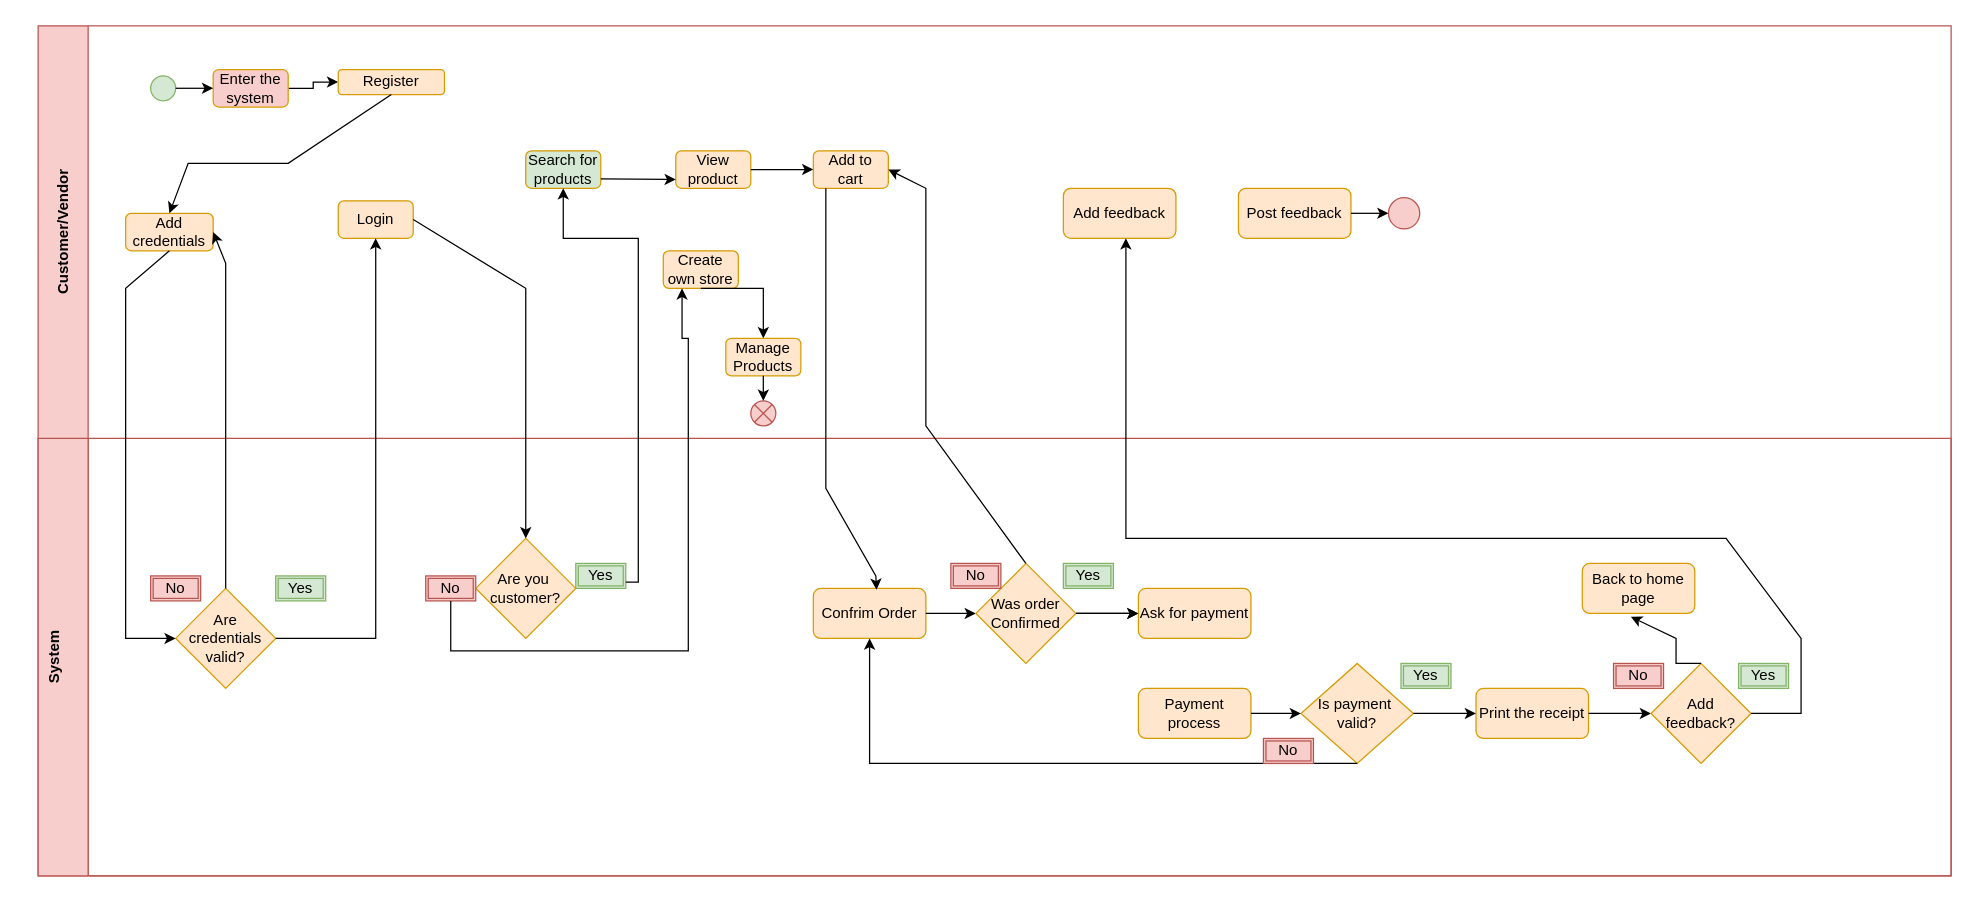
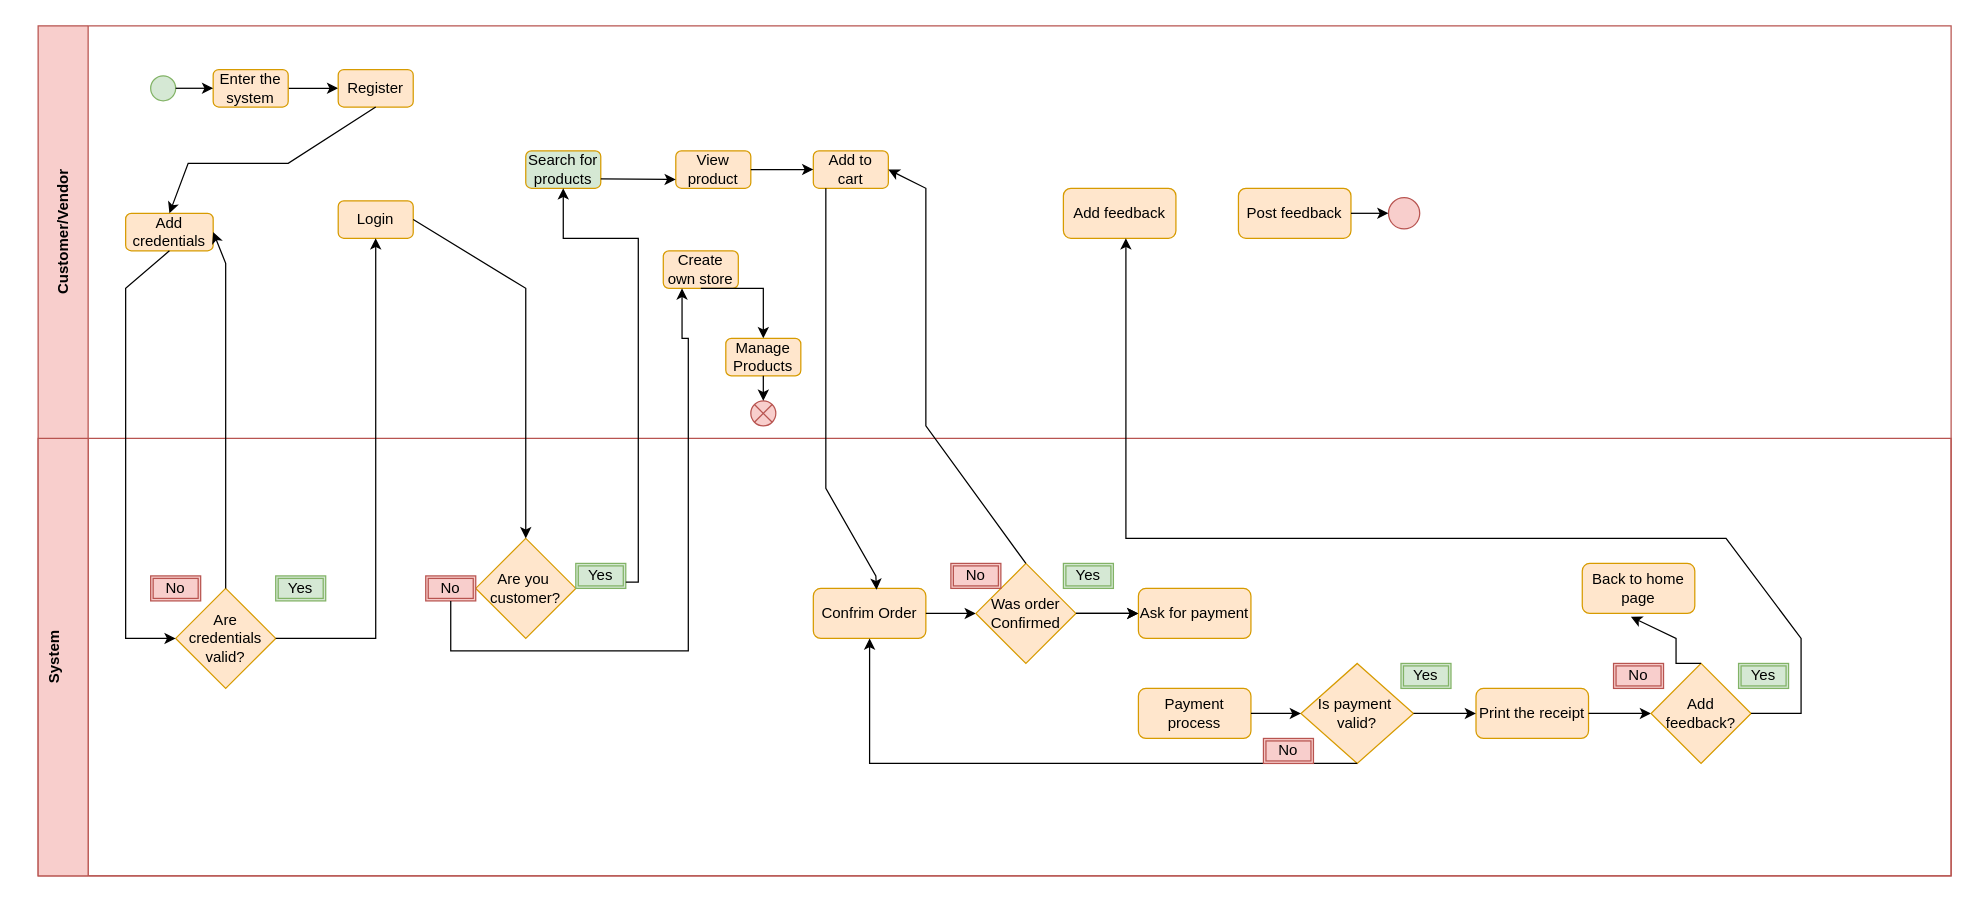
- <mxCell id="7" value="Register" style="rounded=1;whiteSpace=wrap;html=1;fillColor=#ffe6cc;strokeColor=#d79b00;" parent="2" vertex="1"><mxGeometry x="240" y="35" width="85" height="20" as="geometry" /></mxCell>
+ <mxCell id="7" value="Register" style="rounded=1;whiteSpace=wrap;html=1;fillColor=#ffe6cc;strokeColor=#d79b00;" parent="2" vertex="1"><mxGeometry x="240" y="35" width="60" height="30" as="geometry" /></mxCell>
- <mxCell id="5" value="Enter the system" style="rounded=1;whiteSpace=wrap;html=1;fillColor=#f8cecc;strokeColor=#d79b00;" parent="2" vertex="1"><mxGeometry x="140" y="35" width="60" height="30" as="geometry" /></mxCell>
+ <mxCell id="5" value="Enter the system" style="rounded=1;whiteSpace=wrap;html=1;fillColor=#ffe6cc;strokeColor=#d79b00;" parent="2" vertex="1"><mxGeometry x="140" y="35" width="60" height="30" as="geometry" /></mxCell>
